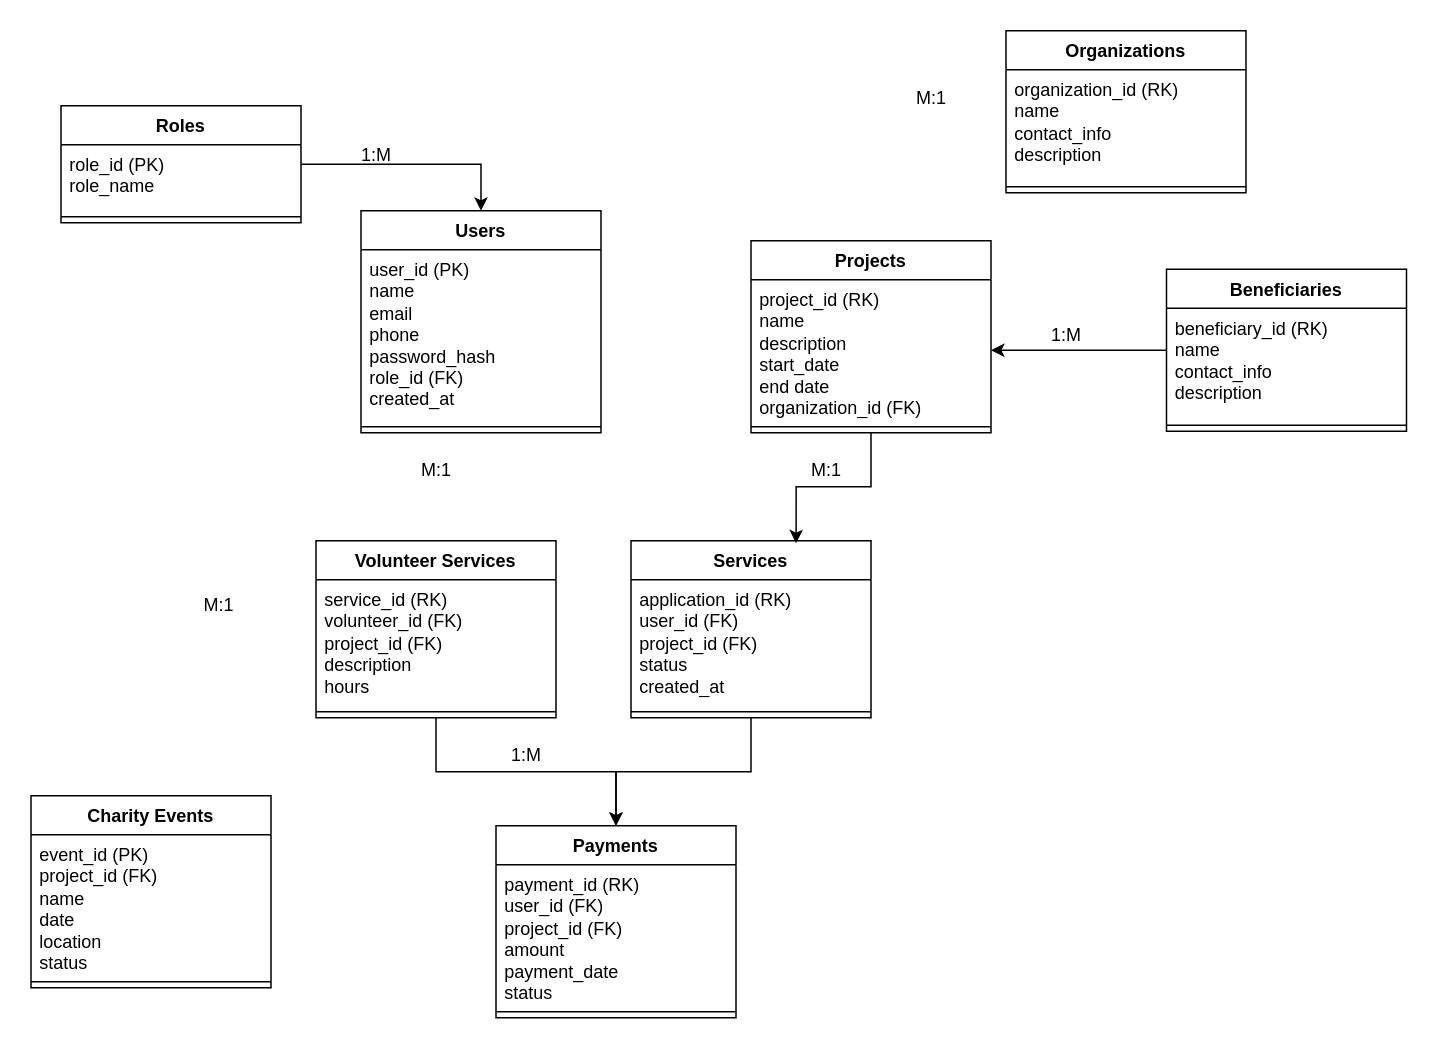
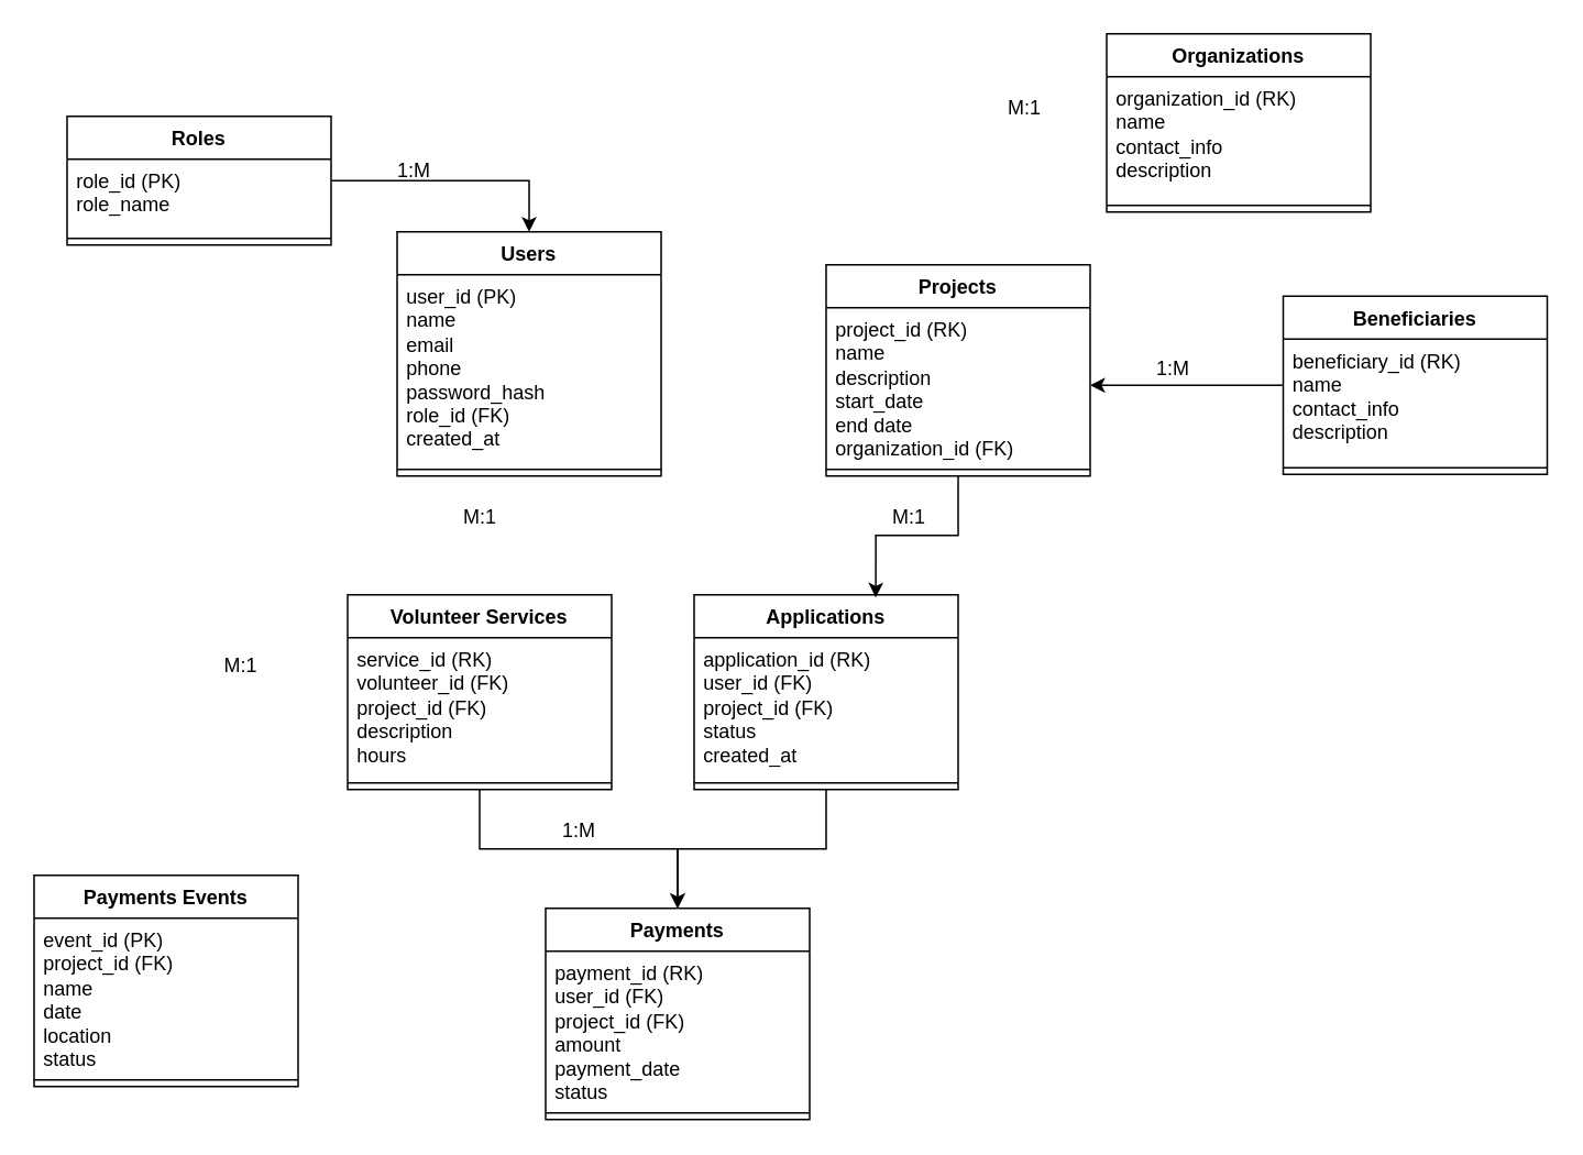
- <mxCell id="23" value="Services" style="swimlane;fontStyle=1;align=center;verticalAlign=top;childLayout=stackLayout;horizontal=1;startSize=26;horizontalStack=0;resizeParent=1;resizeParentMax=0;resizeLast=0;collapsible=1;marginBottom=0;whiteSpace=wrap;html=1;" parent="1" vertex="1"><mxGeometry x="420" y="360" width="160" height="118" as="geometry" /></mxCell>
+ <mxCell id="23" value="Applications" style="swimlane;fontStyle=1;align=center;verticalAlign=top;childLayout=stackLayout;horizontal=1;startSize=26;horizontalStack=0;resizeParent=1;resizeParentMax=0;resizeLast=0;collapsible=1;marginBottom=0;whiteSpace=wrap;html=1;" parent="1" vertex="1"><mxGeometry x="420" y="360" width="160" height="118" as="geometry" /></mxCell>
- <mxCell id="26" value="Charity Events" style="swimlane;fontStyle=1;align=center;verticalAlign=top;childLayout=stackLayout;horizontal=1;startSize=26;horizontalStack=0;resizeParent=1;resizeParentMax=0;resizeLast=0;collapsible=1;marginBottom=0;whiteSpace=wrap;html=1;" parent="1" vertex="1"><mxGeometry x="20" y="530" width="160" height="128" as="geometry" /></mxCell>
+ <mxCell id="26" value="Payments Events" style="swimlane;fontStyle=1;align=center;verticalAlign=top;childLayout=stackLayout;horizontal=1;startSize=26;horizontalStack=0;resizeParent=1;resizeParentMax=0;resizeLast=0;collapsible=1;marginBottom=0;whiteSpace=wrap;html=1;" parent="1" vertex="1"><mxGeometry x="20" y="530" width="160" height="128" as="geometry" /></mxCell>
